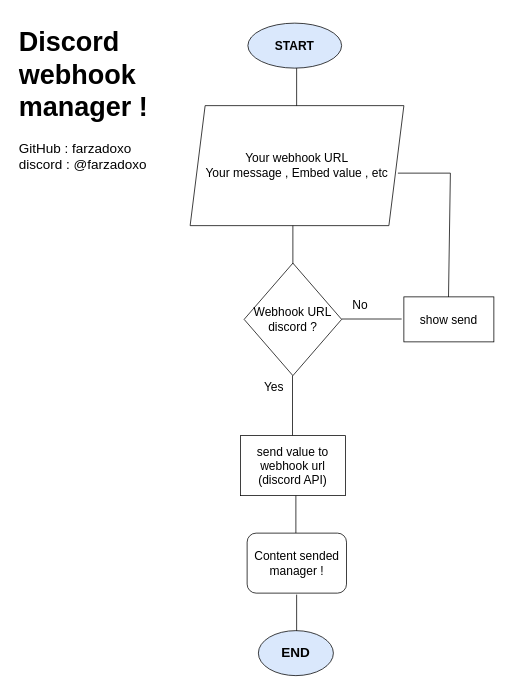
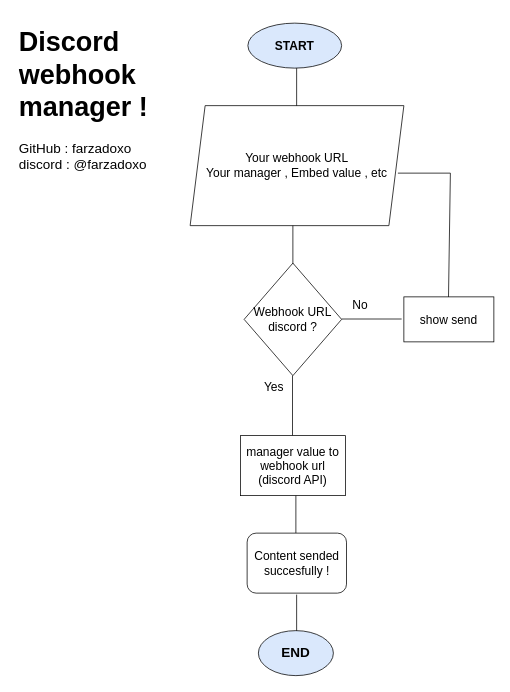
- <mxCell id="4" value="Your webhook URL&lt;br&gt;Your message , Embed value , etc" style="shape=parallelogram;perimeter=parallelogramPerimeter;whiteSpace=wrap;html=1;fixedSize=1;fontSize=16;" vertex="1" parent="1"><mxGeometry x="253" y="140" width="285" height="160" as="geometry" /></mxCell>
+ <mxCell id="4" value="Your webhook URL&lt;br&gt;Your manager , Embed value , etc" style="shape=parallelogram;perimeter=parallelogramPerimeter;whiteSpace=wrap;html=1;fixedSize=1;fontSize=16;" vertex="1" parent="1"><mxGeometry x="253" y="140" width="285" height="160" as="geometry" /></mxCell>
- <mxCell id="13" value="send value to webhook url (discord API)" style="rounded=0;whiteSpace=wrap;html=1;fontSize=16;" vertex="1" parent="1"><mxGeometry x="320" y="580" width="140" height="80" as="geometry" /></mxCell>
+ <mxCell id="13" value="manager value to webhook url (discord API)" style="rounded=0;whiteSpace=wrap;html=1;fontSize=16;" vertex="1" parent="1"><mxGeometry x="320" y="580" width="140" height="80" as="geometry" /></mxCell>
- <mxCell id="16" value="Content sended manager !" style="rounded=1;whiteSpace=wrap;html=1;fontSize=16;" vertex="1" parent="1"><mxGeometry x="329" y="710" width="132.5" height="80" as="geometry" /></mxCell>
+ <mxCell id="16" value="Content sended succesfully !" style="rounded=1;whiteSpace=wrap;html=1;fontSize=16;" vertex="1" parent="1"><mxGeometry x="329" y="710" width="132.5" height="80" as="geometry" /></mxCell>
